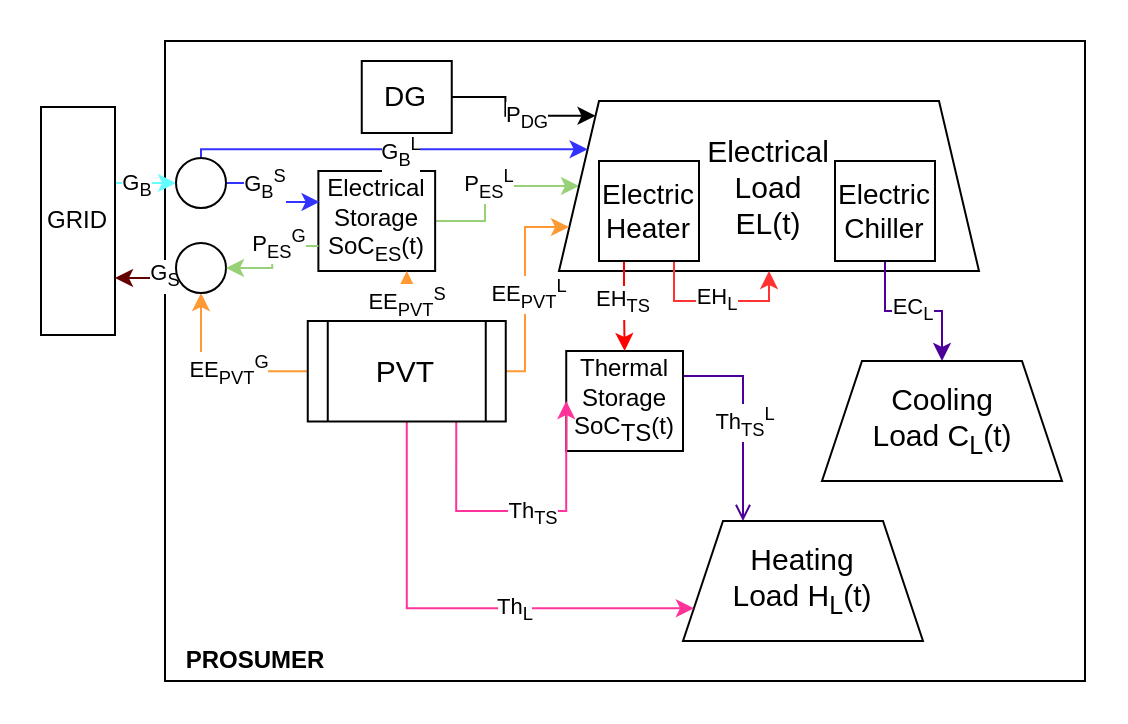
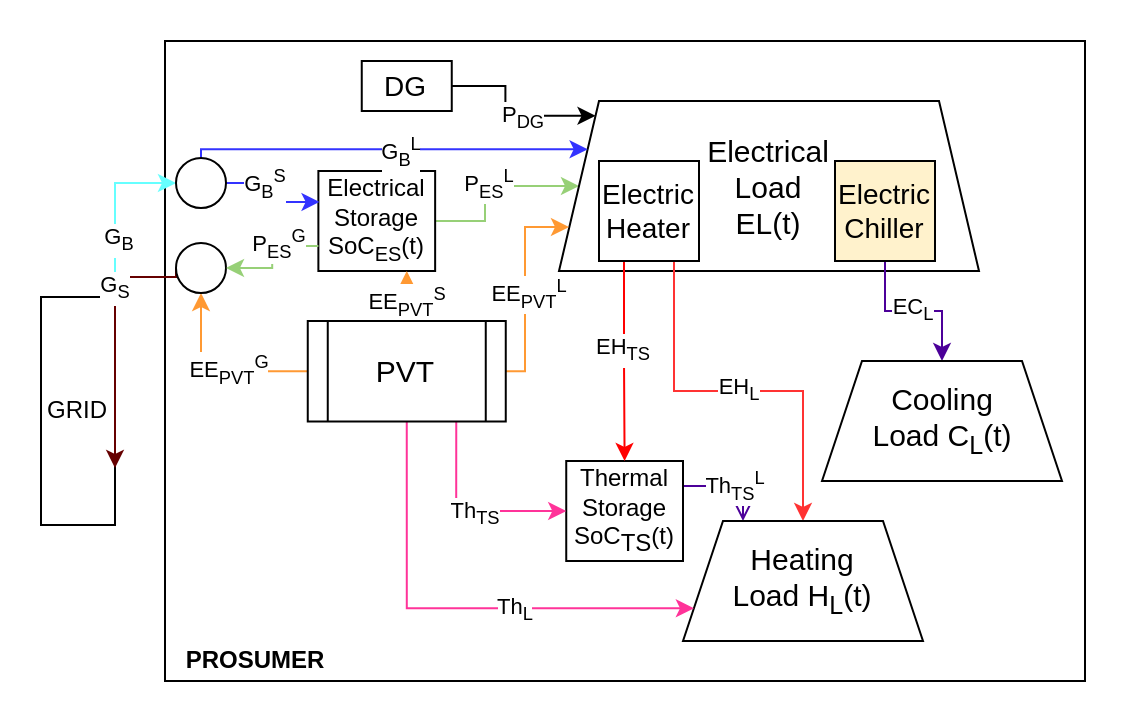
- <mxCell id="34" value="DG" style="rounded=0;whiteSpace=wrap;html=1;fontSize=14;" parent="1" vertex="1"><mxGeometry x="180.38" y="30" width="45" height="36" as="geometry" /></mxCell>
+ <mxCell id="34" value="DG" style="rounded=0;whiteSpace=wrap;html=1;fontSize=14;" parent="1" vertex="1"><mxGeometry x="180.38" y="30" width="45" height="25" as="geometry" /></mxCell>
- <mxCell id="14" value="Electric&lt;br&gt;Chiller" style="whiteSpace=wrap;html=1;aspect=fixed;fontSize=14;" parent="1" vertex="1"><mxGeometry x="417" y="80" width="50" height="50" as="geometry" /></mxCell>
+ <mxCell id="14" value="Electric&lt;br&gt;Chiller" style="whiteSpace=wrap;html=1;aspect=fixed;fontSize=14;fillColor=#fff2cc;" parent="1" vertex="1"><mxGeometry x="417" y="80" width="50" height="50" as="geometry" /></mxCell>
- <mxCell id="8" value="GRID" style="rounded=0;whiteSpace=wrap;html=1;fontSize=12;" parent="1" vertex="1"><mxGeometry x="20" y="53" width="37" height="114" as="geometry" /></mxCell>
+ <mxCell id="8" value="GRID" style="rounded=0;whiteSpace=wrap;html=1;fontSize=12;" parent="1" vertex="1"><mxGeometry x="20" y="148" width="37" height="114" as="geometry" /></mxCell>
- <mxCell id="15" value="EH&lt;sub&gt;L&lt;/sub&gt;" style="edgeStyle=orthogonalEdgeStyle;rounded=0;orthogonalLoop=1;jettySize=auto;html=1;exitX=0.75;exitY=1;exitDx=0;exitDy=0;strokeColor=#FF3333;" parent="1" source="18" target="12" edge="1"><mxGeometry relative="1" as="geometry" /></mxCell>
+ <mxCell id="15" value="EH&lt;sub&gt;L&lt;/sub&gt;" style="edgeStyle=orthogonalEdgeStyle;rounded=0;orthogonalLoop=1;jettySize=auto;html=1;exitX=0.75;exitY=1;exitDx=0;exitDy=0;strokeColor=#FF3333;" parent="1" source="18" target="19" edge="1"><mxGeometry relative="1" as="geometry" /></mxCell>
- <mxCell id="5" value="Thermal Storage&lt;br style=&quot;font-size: 12px;&quot;&gt;SoC&lt;sub style=&quot;font-size: 12px;&quot;&gt;TS&lt;/sub&gt;(t)" style="rounded=0;whiteSpace=wrap;html=1;fontSize=12;" parent="1" vertex="1"><mxGeometry x="282.62" y="175" width="58.38" height="50" as="geometry" /></mxCell>
+ <mxCell id="5" value="Thermal Storage&lt;br style=&quot;font-size: 12px;&quot;&gt;SoC&lt;sub style=&quot;font-size: 12px;&quot;&gt;TS&lt;/sub&gt;(t)" style="rounded=0;whiteSpace=wrap;html=1;fontSize=12;" parent="1" vertex="1"><mxGeometry x="282.62" y="230" width="58.38" height="50" as="geometry" /></mxCell>
